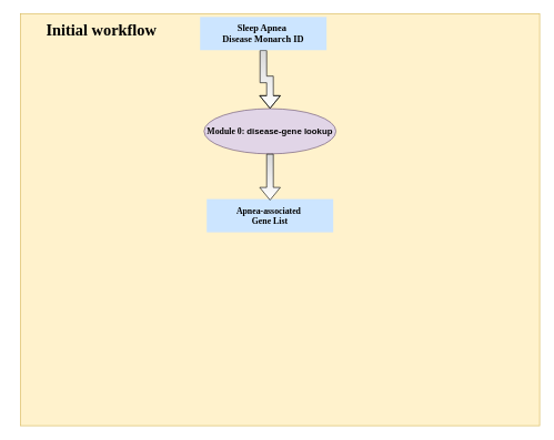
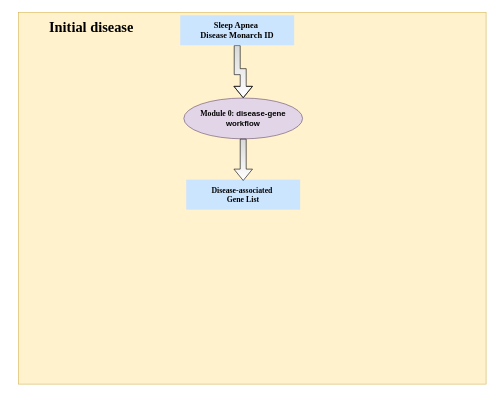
- <mxCell id="3" value="&lt;h1&gt;&lt;b&gt;&lt;font face=&quot;Comic Sans MS&quot;&gt;Initial workflow&amp;nbsp;&lt;/font&gt;&lt;/b&gt;&lt;/h1&gt;" style="text;html=1;strokeColor=none;fillColor=none;align=center;verticalAlign=middle;whiteSpace=wrap;rounded=0;" vertex="1" parent="1"><mxGeometry x="20" y="30" width="270" height="30" as="geometry" /></mxCell>
+ <mxCell id="3" value="&lt;h1&gt;&lt;b&gt;&lt;font face=&quot;Comic Sans MS&quot;&gt;Initial disease&amp;nbsp;&lt;/font&gt;&lt;/b&gt;&lt;/h1&gt;" style="text;html=1;strokeColor=none;fillColor=none;align=center;verticalAlign=middle;whiteSpace=wrap;rounded=0;" vertex="1" parent="1"><mxGeometry x="20" y="30" width="270" height="30" as="geometry" /></mxCell>
- <mxCell id="7" value="&lt;h3&gt;&lt;/h3&gt;&lt;h3 style=&quot;font-size: 13px&quot;&gt;&lt;font face=&quot;Comic Sans MS&quot; style=&quot;font-size: 13px&quot;&gt;Module 0:&amp;nbsp;&lt;/font&gt;disease-gene lookup&lt;/h3&gt;" style="ellipse;whiteSpace=wrap;html=1;fillColor=#e1d5e7;strokeColor=#654E70;gradientColor=none;" vertex="1" parent="1"><mxGeometry x="306" y="163" width="198" height="68" as="geometry" /></mxCell>
+ <mxCell id="7" value="&lt;h3&gt;&lt;/h3&gt;&lt;h3 style=&quot;font-size: 13px&quot;&gt;&lt;font face=&quot;Comic Sans MS&quot; style=&quot;font-size: 13px&quot;&gt;Module 0:&amp;nbsp;&lt;/font&gt;disease-gene workflow&lt;/h3&gt;" style="ellipse;whiteSpace=wrap;html=1;fillColor=#e1d5e7;strokeColor=#654E70;gradientColor=none;" vertex="1" parent="1"><mxGeometry x="306" y="163" width="198" height="68" as="geometry" /></mxCell>
- <mxCell id="6" value="&lt;h4 style=&quot;font-size: 13px&quot;&gt;&lt;font face=&quot;Comic Sans MS&quot; style=&quot;font-size: 13px&quot;&gt;Apnea-associated&amp;nbsp;&lt;br&gt;&lt;/font&gt;&lt;font face=&quot;Comic Sans MS&quot; style=&quot;font-size: 13px&quot;&gt;Gene List&lt;/font&gt;&lt;/h4&gt;" style="rounded=0;whiteSpace=wrap;html=1;fillColor=#cce5ff;strokeColor=none;" vertex="1" parent="1"><mxGeometry x="310" y="299" width="190" height="50" as="geometry" /></mxCell>
+ <mxCell id="6" value="&lt;h4 style=&quot;font-size: 13px&quot;&gt;&lt;font face=&quot;Comic Sans MS&quot; style=&quot;font-size: 13px&quot;&gt;Disease-associated&amp;nbsp;&lt;br&gt;&lt;/font&gt;&lt;font face=&quot;Comic Sans MS&quot; style=&quot;font-size: 13px&quot;&gt;Gene List&lt;/font&gt;&lt;/h4&gt;" style="rounded=0;whiteSpace=wrap;html=1;fillColor=#cce5ff;strokeColor=none;" vertex="1" parent="1"><mxGeometry x="310" y="299" width="190" height="50" as="geometry" /></mxCell>
